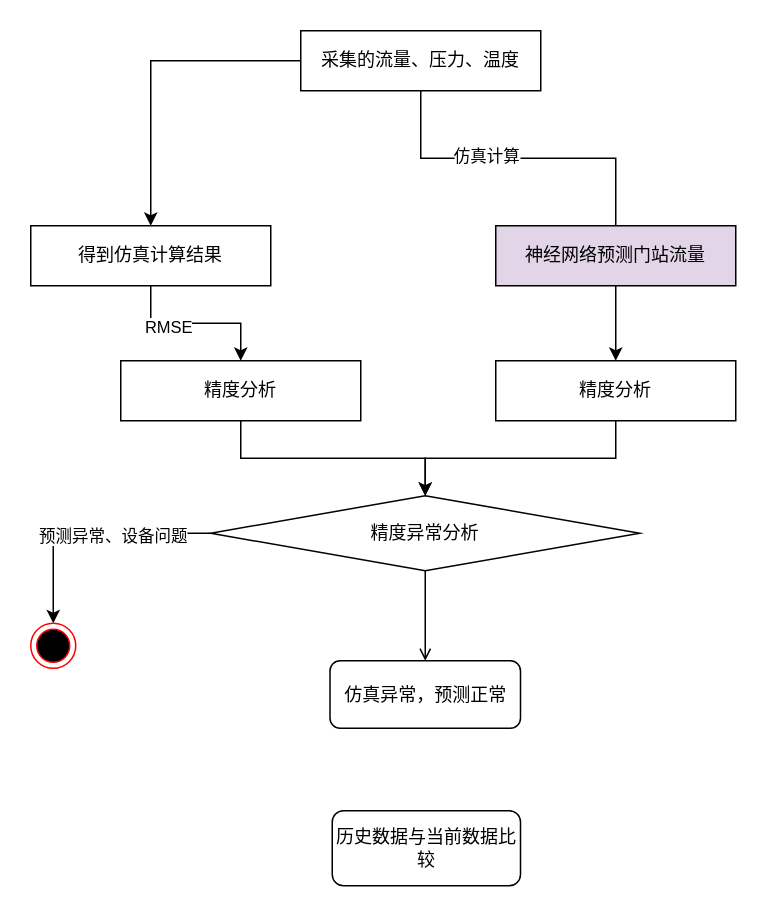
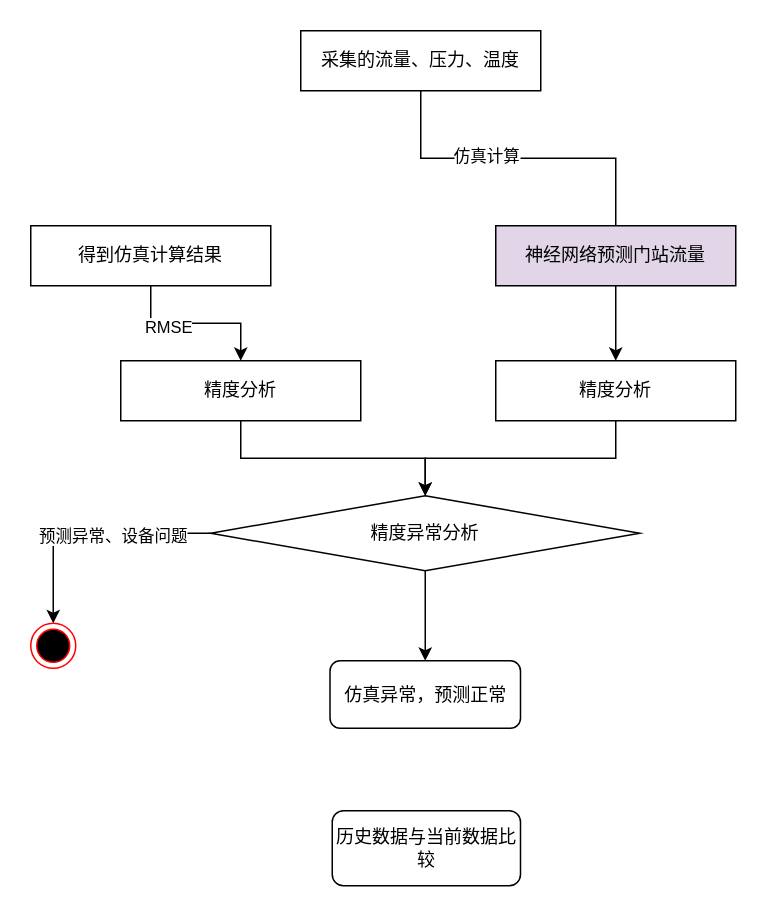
- <mxCell id="4" style="edgeStyle=orthogonalEdgeStyle;rounded=0;orthogonalLoop=1;jettySize=auto;html=1;entryX=0.5;entryY=0;entryDx=0;entryDy=0;" edge="1" parent="1" source="5" target="8"><mxGeometry relative="1" as="geometry" /></mxCell>
- <mxCell id="17" value="" style="edgeStyle=orthogonalEdgeStyle;rounded=0;orthogonalLoop=1;jettySize=auto;html=1;endArrow=open;" edge="1" parent="1" source="18" target="20"><mxGeometry relative="1" as="geometry" /></mxCell>
+ <mxCell id="17" value="" style="edgeStyle=orthogonalEdgeStyle;rounded=0;orthogonalLoop=1;jettySize=auto;html=1;" edge="1" parent="1" source="18" target="20"><mxGeometry relative="1" as="geometry" /></mxCell>
